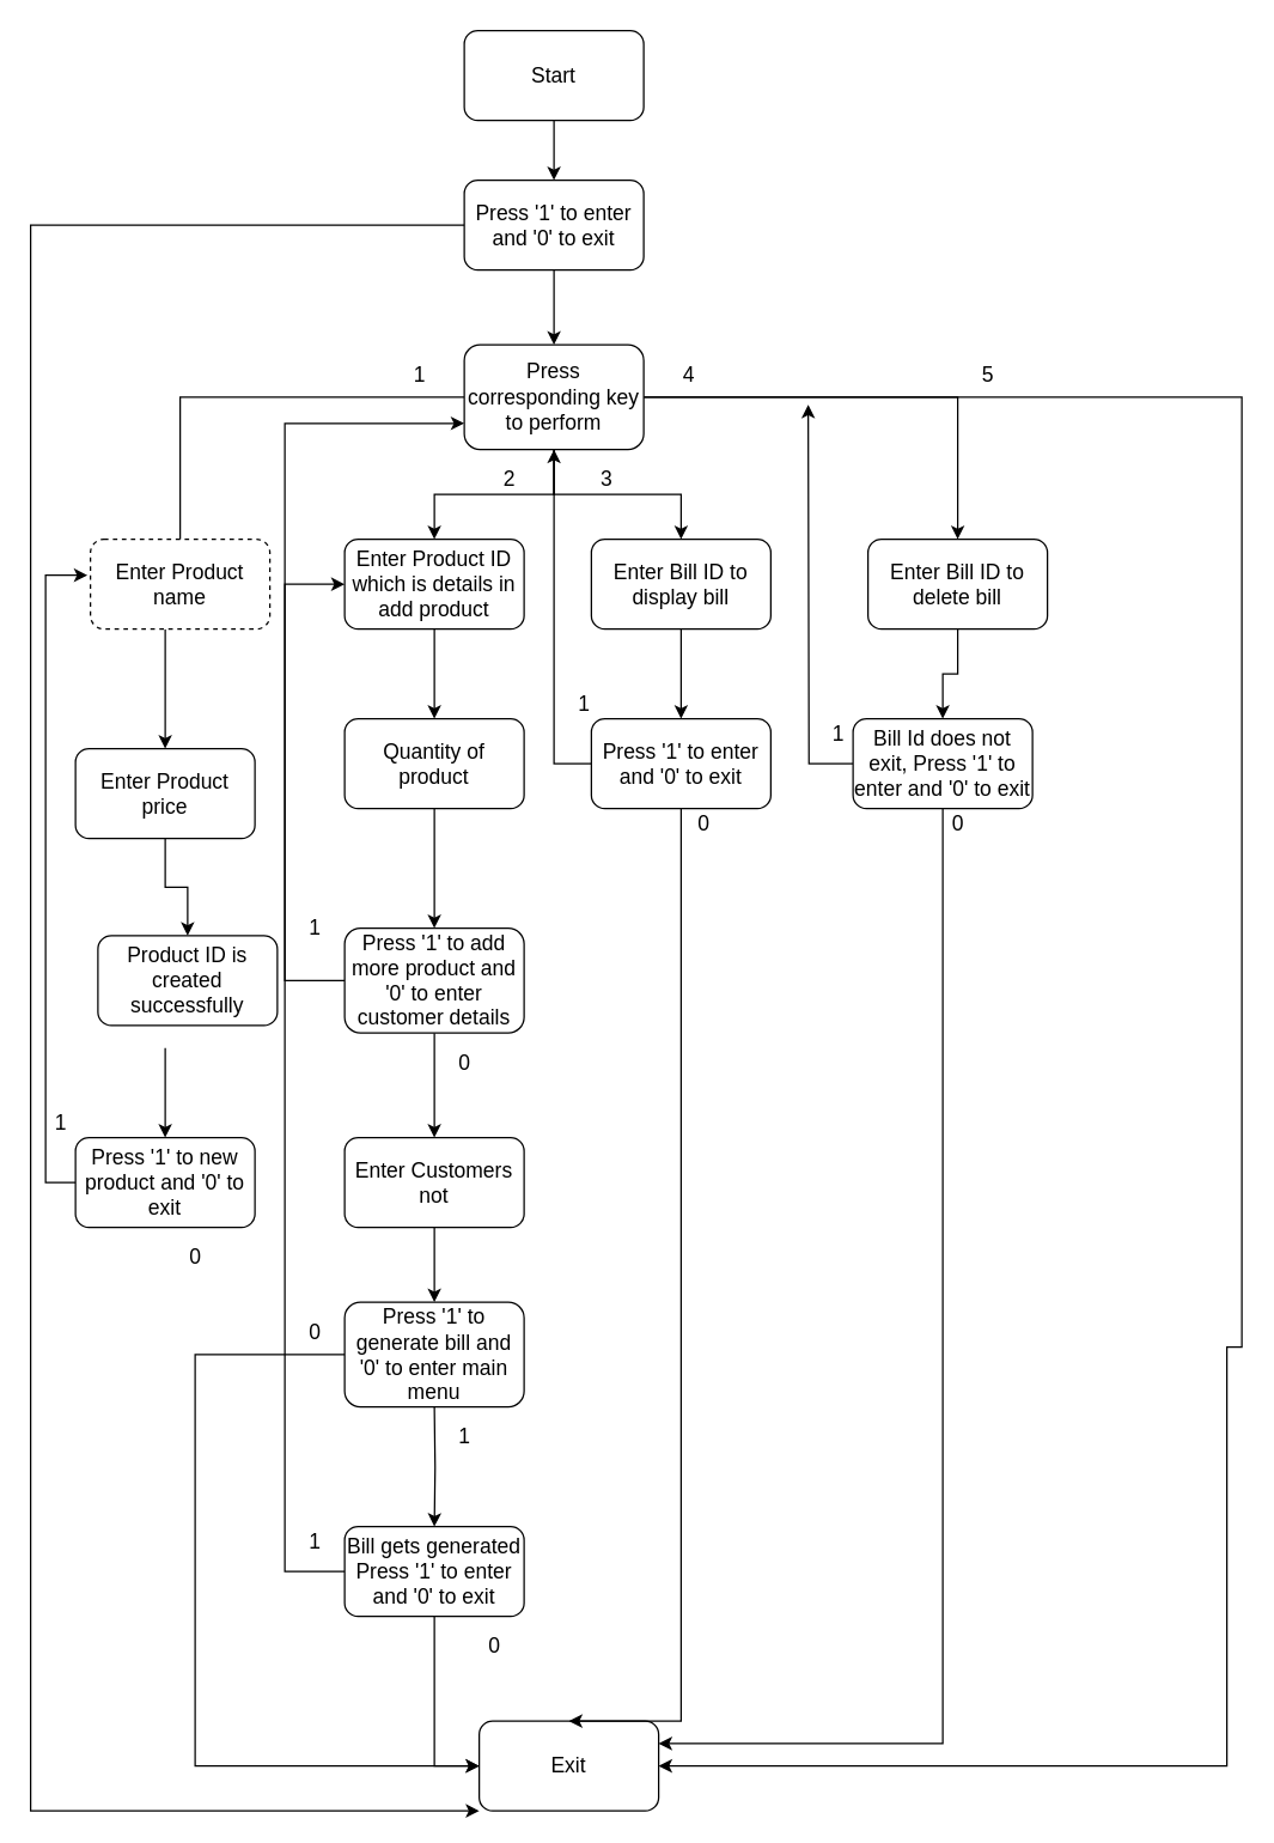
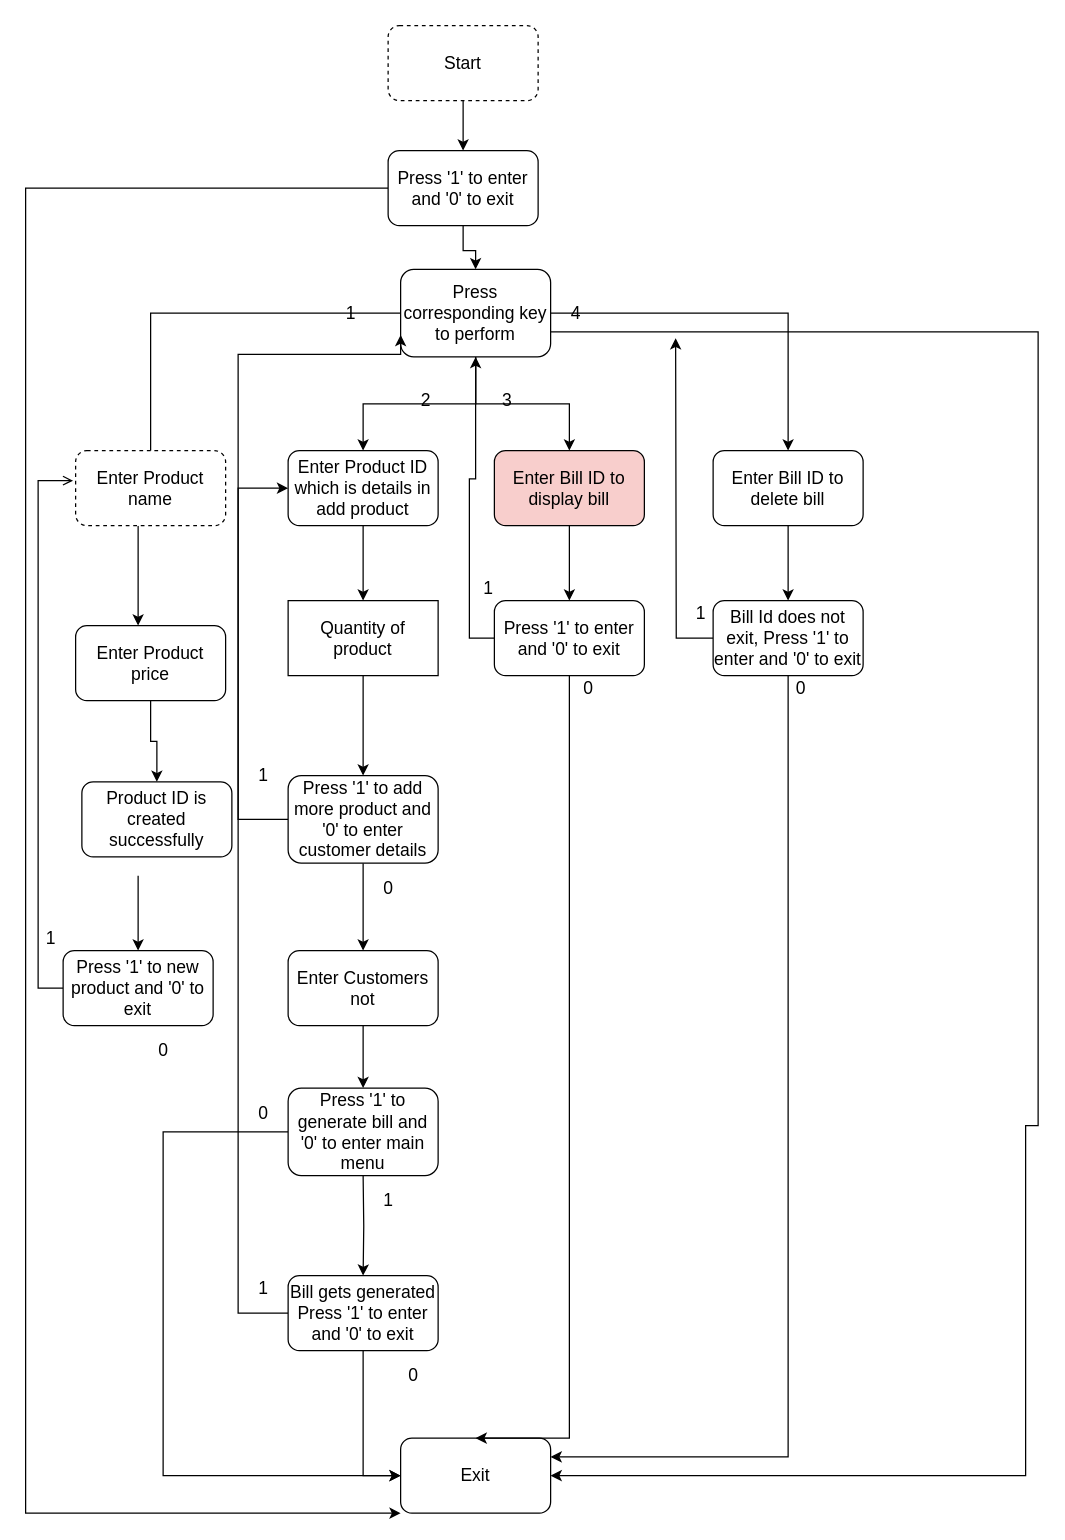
- <mxCell id="2" value="Start" style="rounded=1;whiteSpace=wrap;html=1;fontSize=14;" vertex="1" parent="1"><mxGeometry x="310" y="20" width="120" height="60" as="geometry" /></mxCell>
+ <mxCell id="2" value="Start" style="rounded=1;whiteSpace=wrap;html=1;fontSize=14;dashed=1;" vertex="1" parent="1"><mxGeometry x="310" y="20" width="120" height="60" as="geometry" /></mxCell>
- <mxCell id="29" value="5" style="text;html=1;align=center;verticalAlign=middle;resizable=0;points=[];autosize=1;strokeColor=none;fillColor=none;fontSize=14;" vertex="1" parent="1"><mxGeometry x="650" y="240" width="20" height="20" as="geometry" /></mxCell>
- <mxCell id="11" value="Press corresponding key to perform" style="whiteSpace=wrap;html=1;fontSize=14;rounded=1;" vertex="1" parent="1"><mxGeometry x="310" y="230" width="120" height="70" as="geometry" /></mxCell>
+ <mxCell id="11" value="Press corresponding key to perform" style="whiteSpace=wrap;html=1;fontSize=14;rounded=1;" vertex="1" parent="1"><mxGeometry x="320" y="215" width="120" height="70" as="geometry" /></mxCell>
- <mxCell id="30" style="edgeStyle=orthogonalEdgeStyle;rounded=0;orthogonalLoop=1;jettySize=auto;html=1;exitX=0;exitY=0.5;exitDx=0;exitDy=0;fontSize=14;entryX=-0.017;entryY=0.4;entryDx=0;entryDy=0;entryPerimeter=0;" edge="1" parent="1" source="31" target="13"><mxGeometry relative="1" as="geometry"><mxPoint x="30" y="380" as="targetPoint" /><Array as="points"><mxPoint x="30" y="790" /><mxPoint x="30" y="384" /></Array></mxGeometry></mxCell>
+ <mxCell id="30" style="edgeStyle=orthogonalEdgeStyle;rounded=0;orthogonalLoop=1;jettySize=auto;html=1;exitX=0;exitY=0.5;exitDx=0;exitDy=0;fontSize=14;entryX=-0.017;entryY=0.4;entryDx=0;entryDy=0;entryPerimeter=0;endArrow=open;" edge="1" parent="1" source="31" target="13"><mxGeometry relative="1" as="geometry"><mxPoint x="30" y="380" as="targetPoint" /><Array as="points"><mxPoint x="30" y="790" /><mxPoint x="30" y="384" /></Array></mxGeometry></mxCell>
- <mxCell id="19" value="Enter Bill ID to display bill" style="whiteSpace=wrap;html=1;fontSize=14;rounded=1;" vertex="1" parent="1"><mxGeometry x="395" y="360" width="120" height="60" as="geometry" /></mxCell>
+ <mxCell id="19" value="Enter Bill ID to display bill" style="whiteSpace=wrap;html=1;fontSize=14;rounded=1;fillColor=#f8cecc;" vertex="1" parent="1"><mxGeometry x="395" y="360" width="120" height="60" as="geometry" /></mxCell>
- <mxCell id="15" value="&lt;span&gt;Enter Bill ID to delete bill&lt;/span&gt;" style="whiteSpace=wrap;html=1;fontSize=14;rounded=1;" vertex="1" parent="1"><mxGeometry x="580" y="360" width="120" height="60" as="geometry" /></mxCell>
+ <mxCell id="15" value="&lt;span&gt;Enter Bill ID to delete bill&lt;/span&gt;" style="whiteSpace=wrap;html=1;fontSize=14;rounded=1;" vertex="1" parent="1"><mxGeometry x="570" y="360" width="120" height="60" as="geometry" /></mxCell>
- <mxCell id="36" value="Quantity of product" style="whiteSpace=wrap;html=1;fontSize=14;rounded=1;" vertex="1" parent="1"><mxGeometry x="230" y="480" width="120" height="60" as="geometry" /></mxCell>
+ <mxCell id="36" value="Quantity of product" style="whiteSpace=wrap;html=1;fontSize=14;rounded=0;" vertex="1" parent="1"><mxGeometry x="230" y="480" width="120" height="60" as="geometry" /></mxCell>
- <mxCell id="27" value="Enter Product price" style="whiteSpace=wrap;html=1;fontSize=14;rounded=1;" vertex="1" parent="1"><mxGeometry x="50" y="500" width="120" height="60" as="geometry" /></mxCell>
+ <mxCell id="27" value="Enter Product price" style="whiteSpace=wrap;html=1;fontSize=14;rounded=1;" vertex="1" parent="1"><mxGeometry x="60" y="500" width="120" height="60" as="geometry" /></mxCell>
